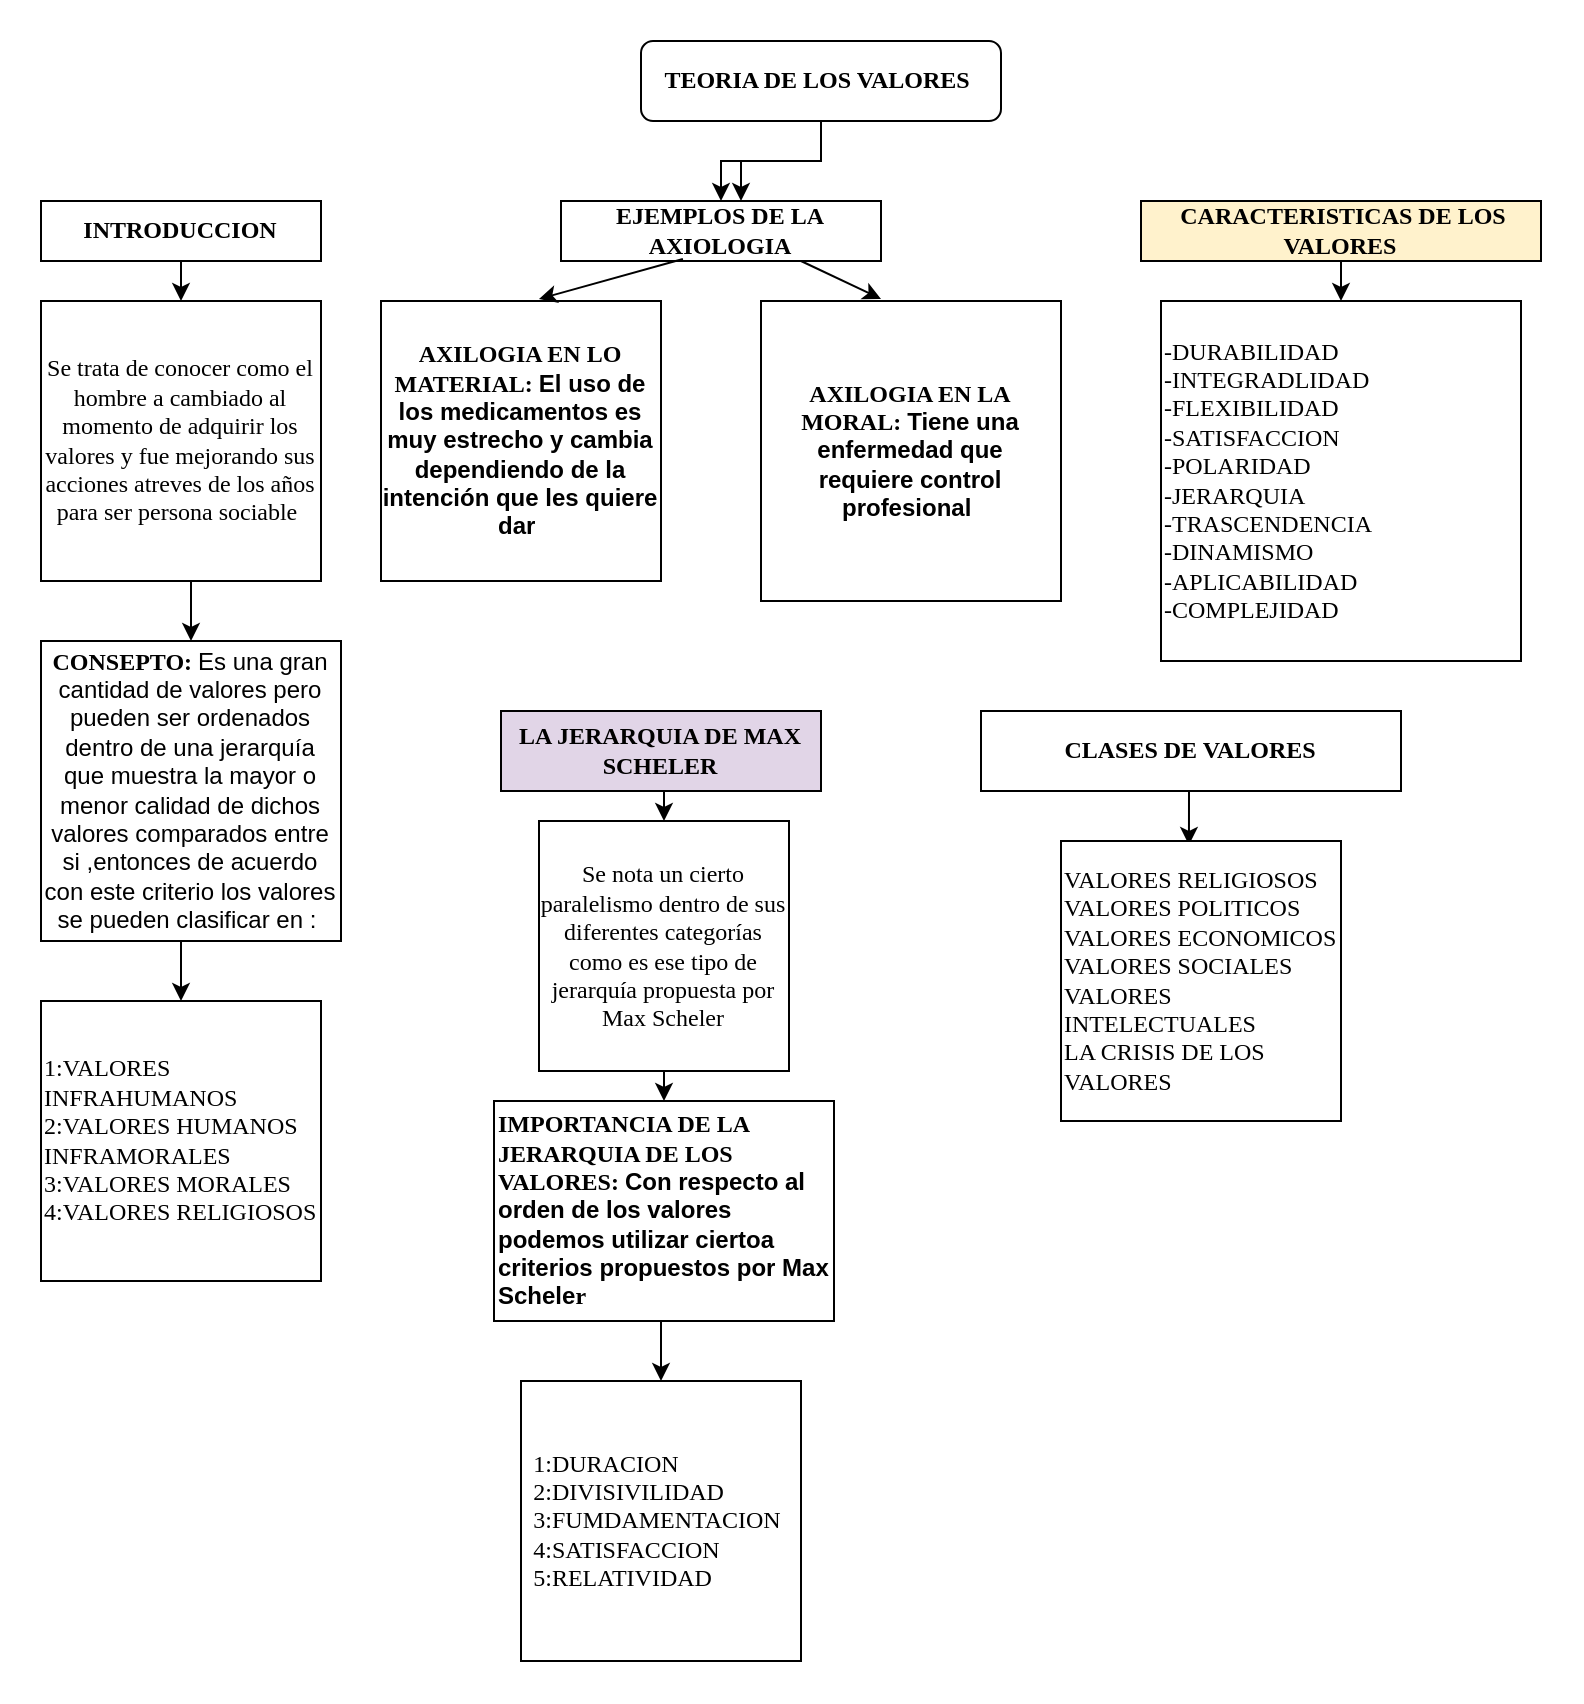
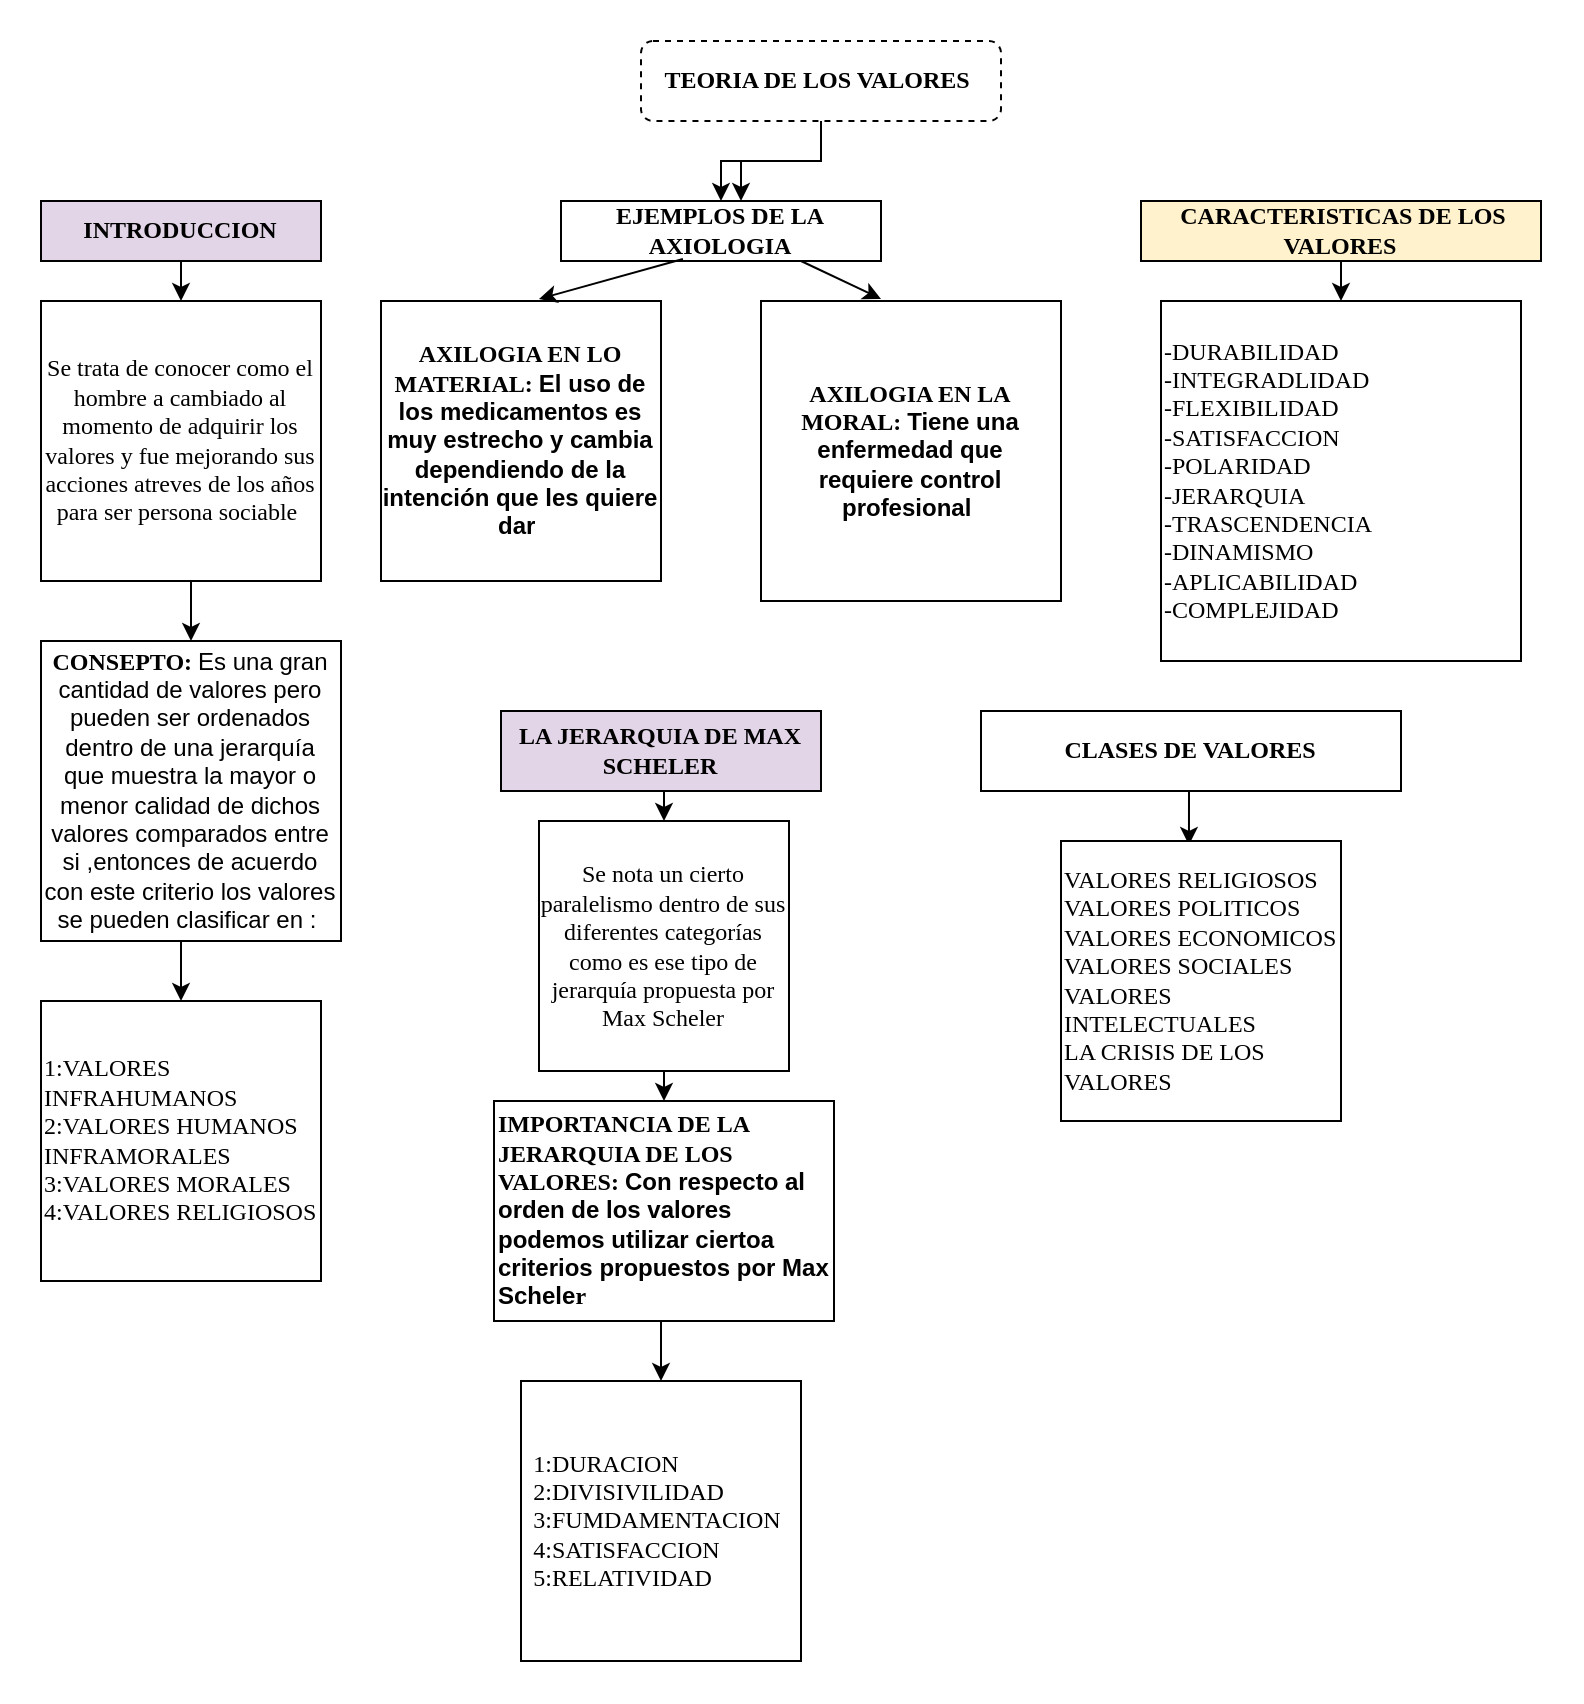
- <mxCell id="3" value="TEORIA DE LOS VALORES&amp;nbsp;" style="rounded=1;whiteSpace=wrap;html=1;fontStyle=1;fontFamily=Verdana;" vertex="1" parent="1"><mxGeometry x="320" y="20" width="180" height="40" as="geometry" /></mxCell>
+ <mxCell id="3" value="TEORIA DE LOS VALORES&amp;nbsp;" style="rounded=1;whiteSpace=wrap;html=1;fontStyle=1;fontFamily=Verdana;dashed=1;" vertex="1" parent="1"><mxGeometry x="320" y="20" width="180" height="40" as="geometry" /></mxCell>
- <mxCell id="5" value="&lt;b&gt;INTRODUCCION&lt;/b&gt;" style="rounded=0;whiteSpace=wrap;html=1;fontFamily=Verdana;" vertex="1" parent="1"><mxGeometry x="20" y="100" width="140" height="30" as="geometry" /></mxCell>
+ <mxCell id="5" value="&lt;b&gt;INTRODUCCION&lt;/b&gt;" style="rounded=0;whiteSpace=wrap;html=1;fontFamily=Verdana;fillColor=#e1d5e7;" vertex="1" parent="1"><mxGeometry x="20" y="100" width="140" height="30" as="geometry" /></mxCell>
